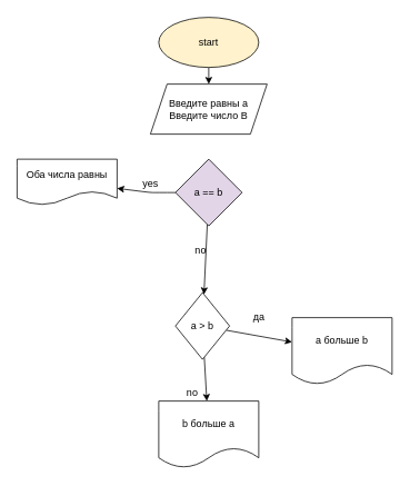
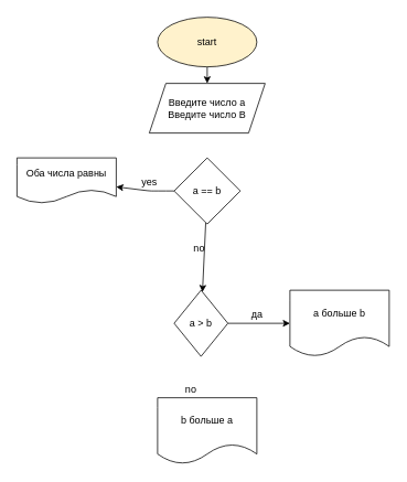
- <mxCell id="4" value="Введите равны a&lt;br&gt;Введите число B" style="shape=parallelogram;perimeter=parallelogramPerimeter;whiteSpace=wrap;html=1;fixedSize=1;" vertex="1" parent="1"><mxGeometry x="180" y="100" width="140" height="60" as="geometry" /></mxCell>
+ <mxCell id="4" value="Введите число a&lt;br&gt;Введите число B" style="shape=parallelogram;perimeter=parallelogramPerimeter;whiteSpace=wrap;html=1;fixedSize=1;" vertex="1" parent="1"><mxGeometry x="180" y="100" width="140" height="60" as="geometry" /></mxCell>
- <mxCell id="7" value="a == b" style="rhombus;whiteSpace=wrap;html=1;fillColor=#e1d5e7;" vertex="1" parent="1"><mxGeometry x="210" y="190" width="80" height="80" as="geometry" /></mxCell>
+ <mxCell id="7" value="a == b" style="rhombus;whiteSpace=wrap;html=1;" vertex="1" parent="1"><mxGeometry x="210" y="190" width="80" height="80" as="geometry" /></mxCell>
- <mxCell id="14" value="a больше b" style="shape=document;whiteSpace=wrap;html=1;boundedLbl=1;" vertex="1" parent="1"><mxGeometry x="350" y="380" width="120" height="80" as="geometry" /></mxCell>
+ <mxCell id="14" value="a больше b" style="shape=document;whiteSpace=wrap;html=1;boundedLbl=1;" vertex="1" parent="1"><mxGeometry x="350" y="350" width="120" height="80" as="geometry" /></mxCell>
- <mxCell id="11" value="" style="edgeStyle=none;html=1;" edge="1" parent="1" source="12" target="16"><mxGeometry relative="1" as="geometry" /></mxCell>
